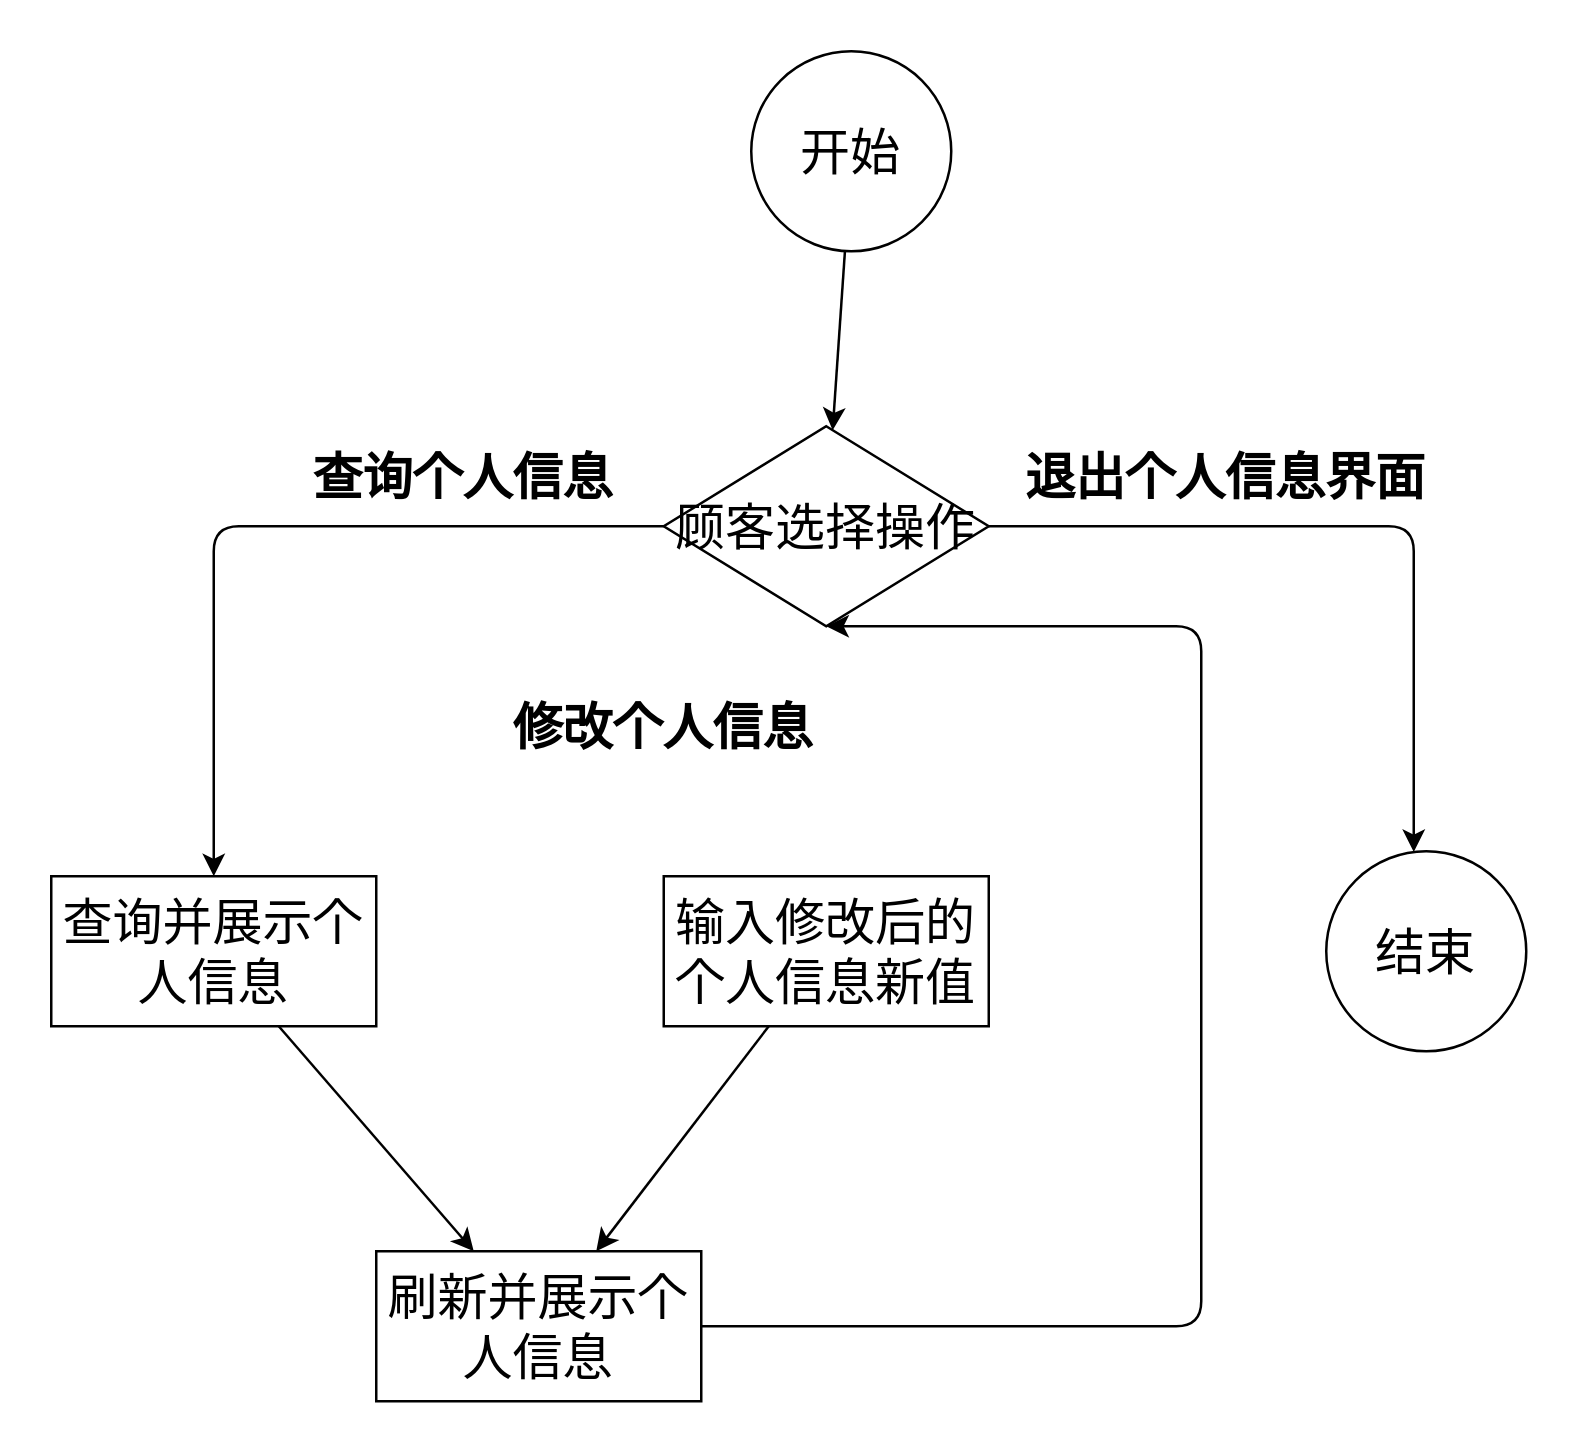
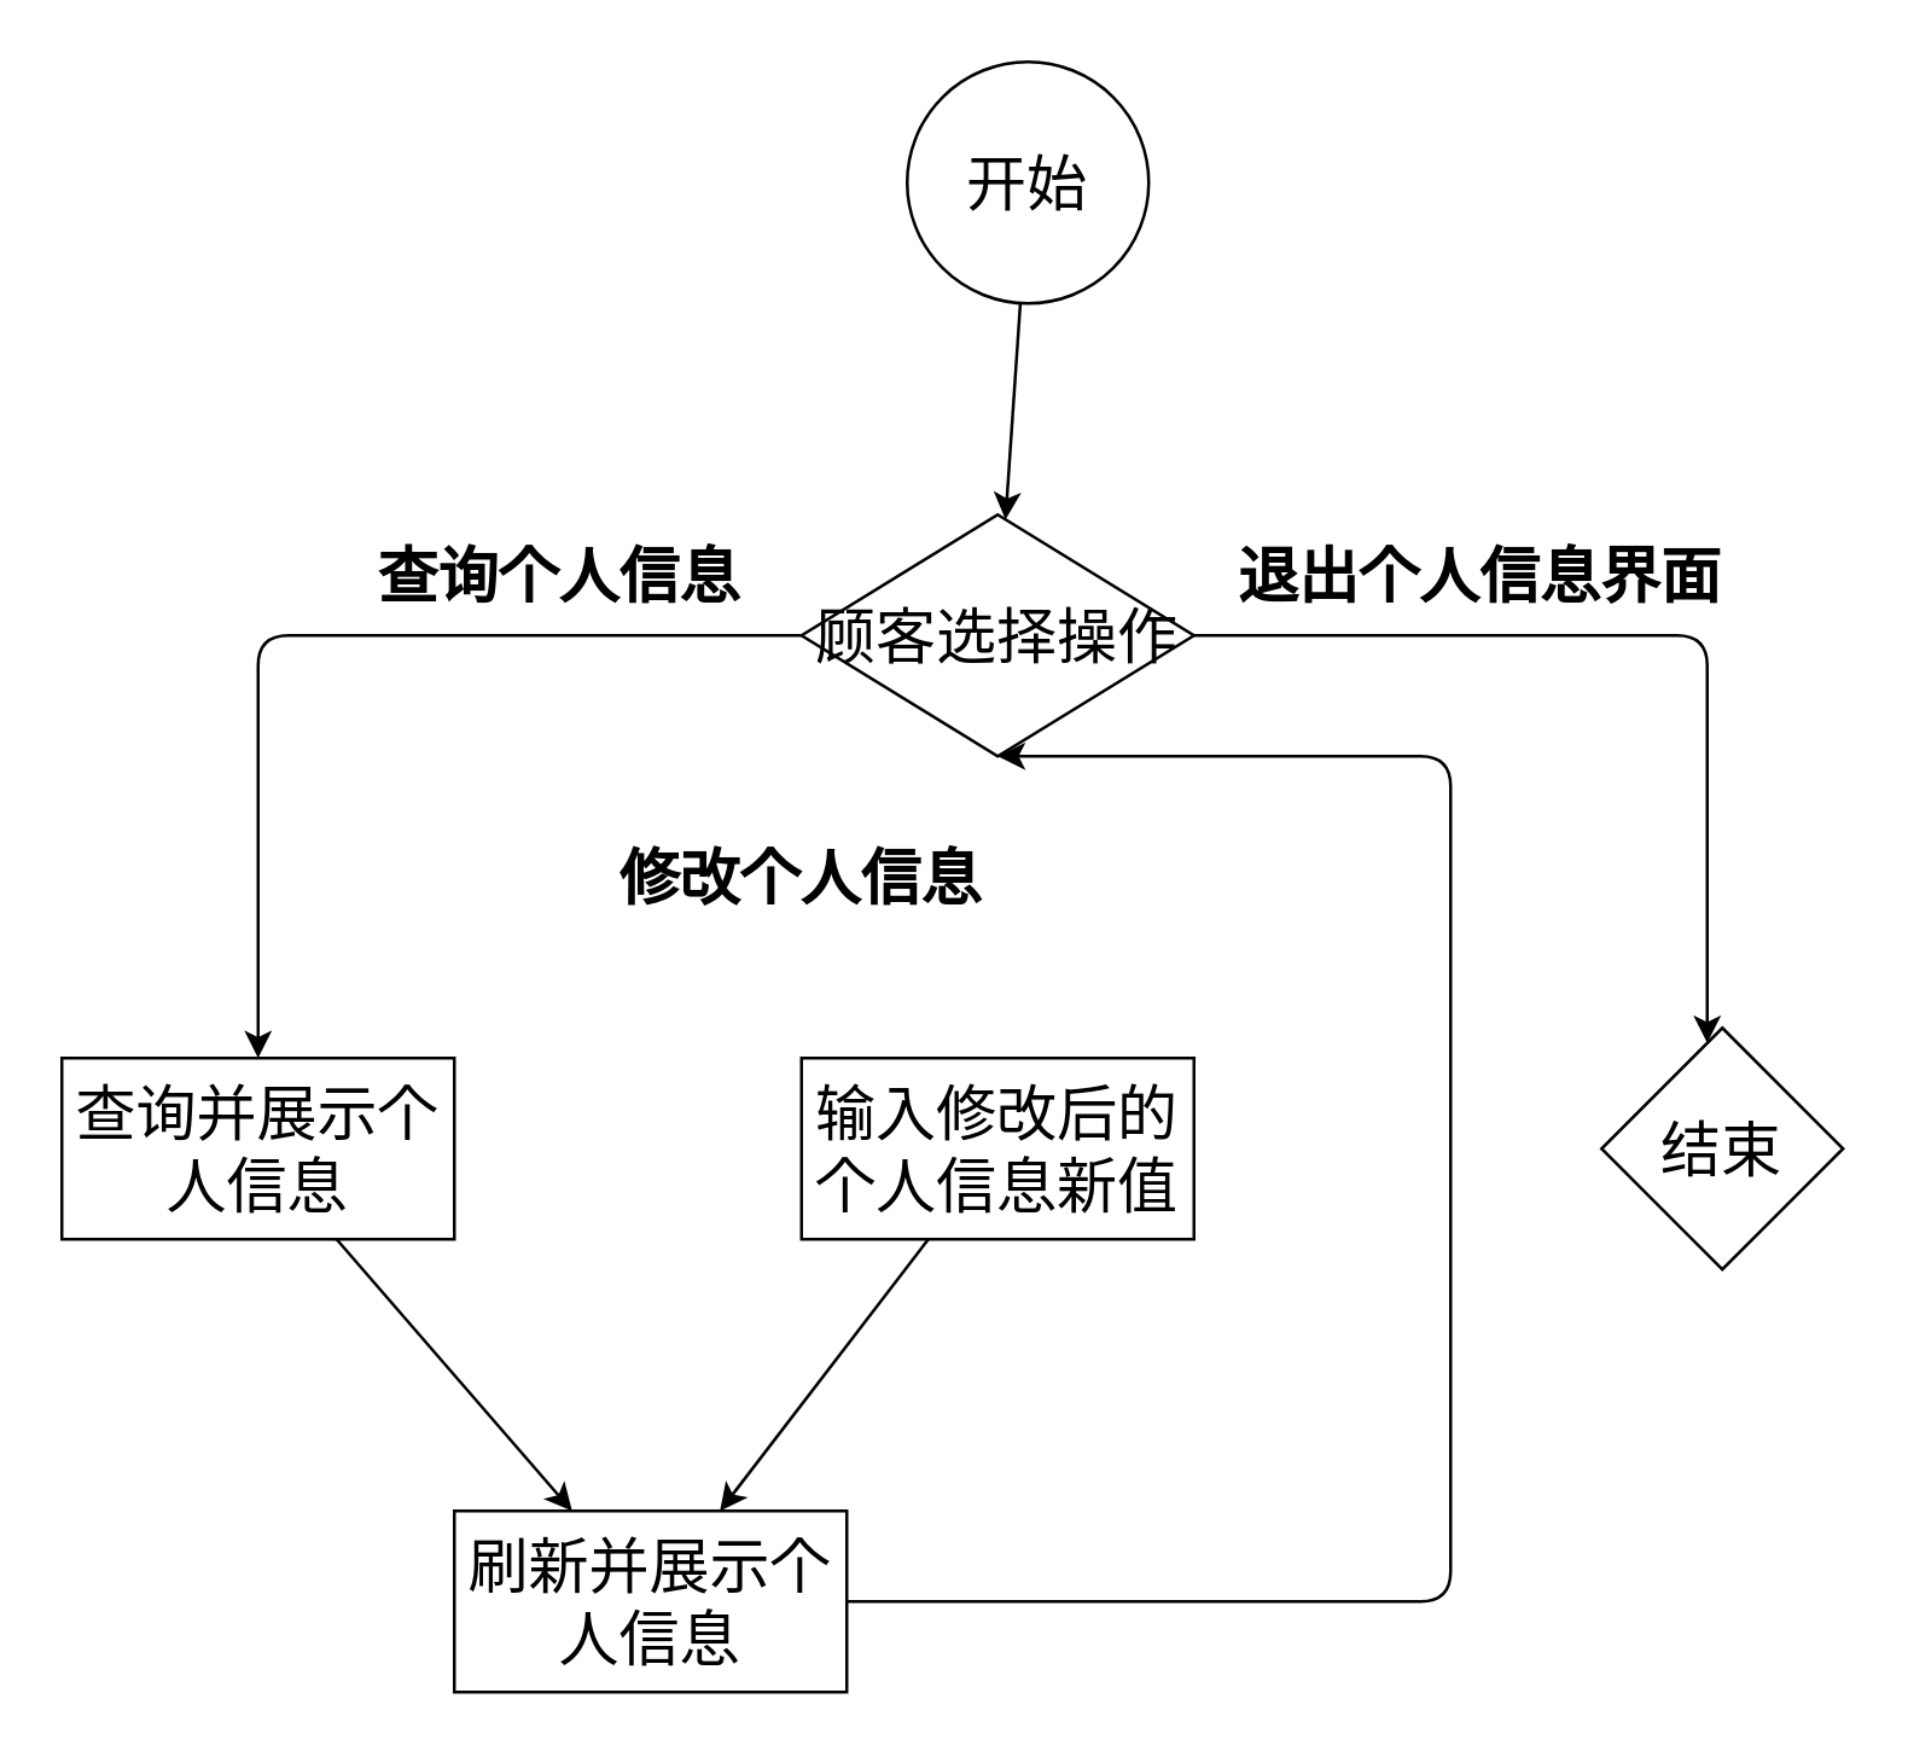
- <mxCell id="13" value="&lt;font style=&quot;font-size: 20px&quot;&gt;结束&lt;/font&gt;" style="ellipse;whiteSpace=wrap;html=1;aspect=fixed;" vertex="1" parent="1"><mxGeometry x="530" y="340" width="80" height="80" as="geometry" /></mxCell>
+ <mxCell id="13" value="&lt;font style=&quot;font-size: 20px&quot;&gt;结束&lt;/font&gt;" style="rhombus;whiteSpace=wrap;html=1;aspect=fixed;" vertex="1" parent="1"><mxGeometry x="530" y="340" width="80" height="80" as="geometry" /></mxCell>
